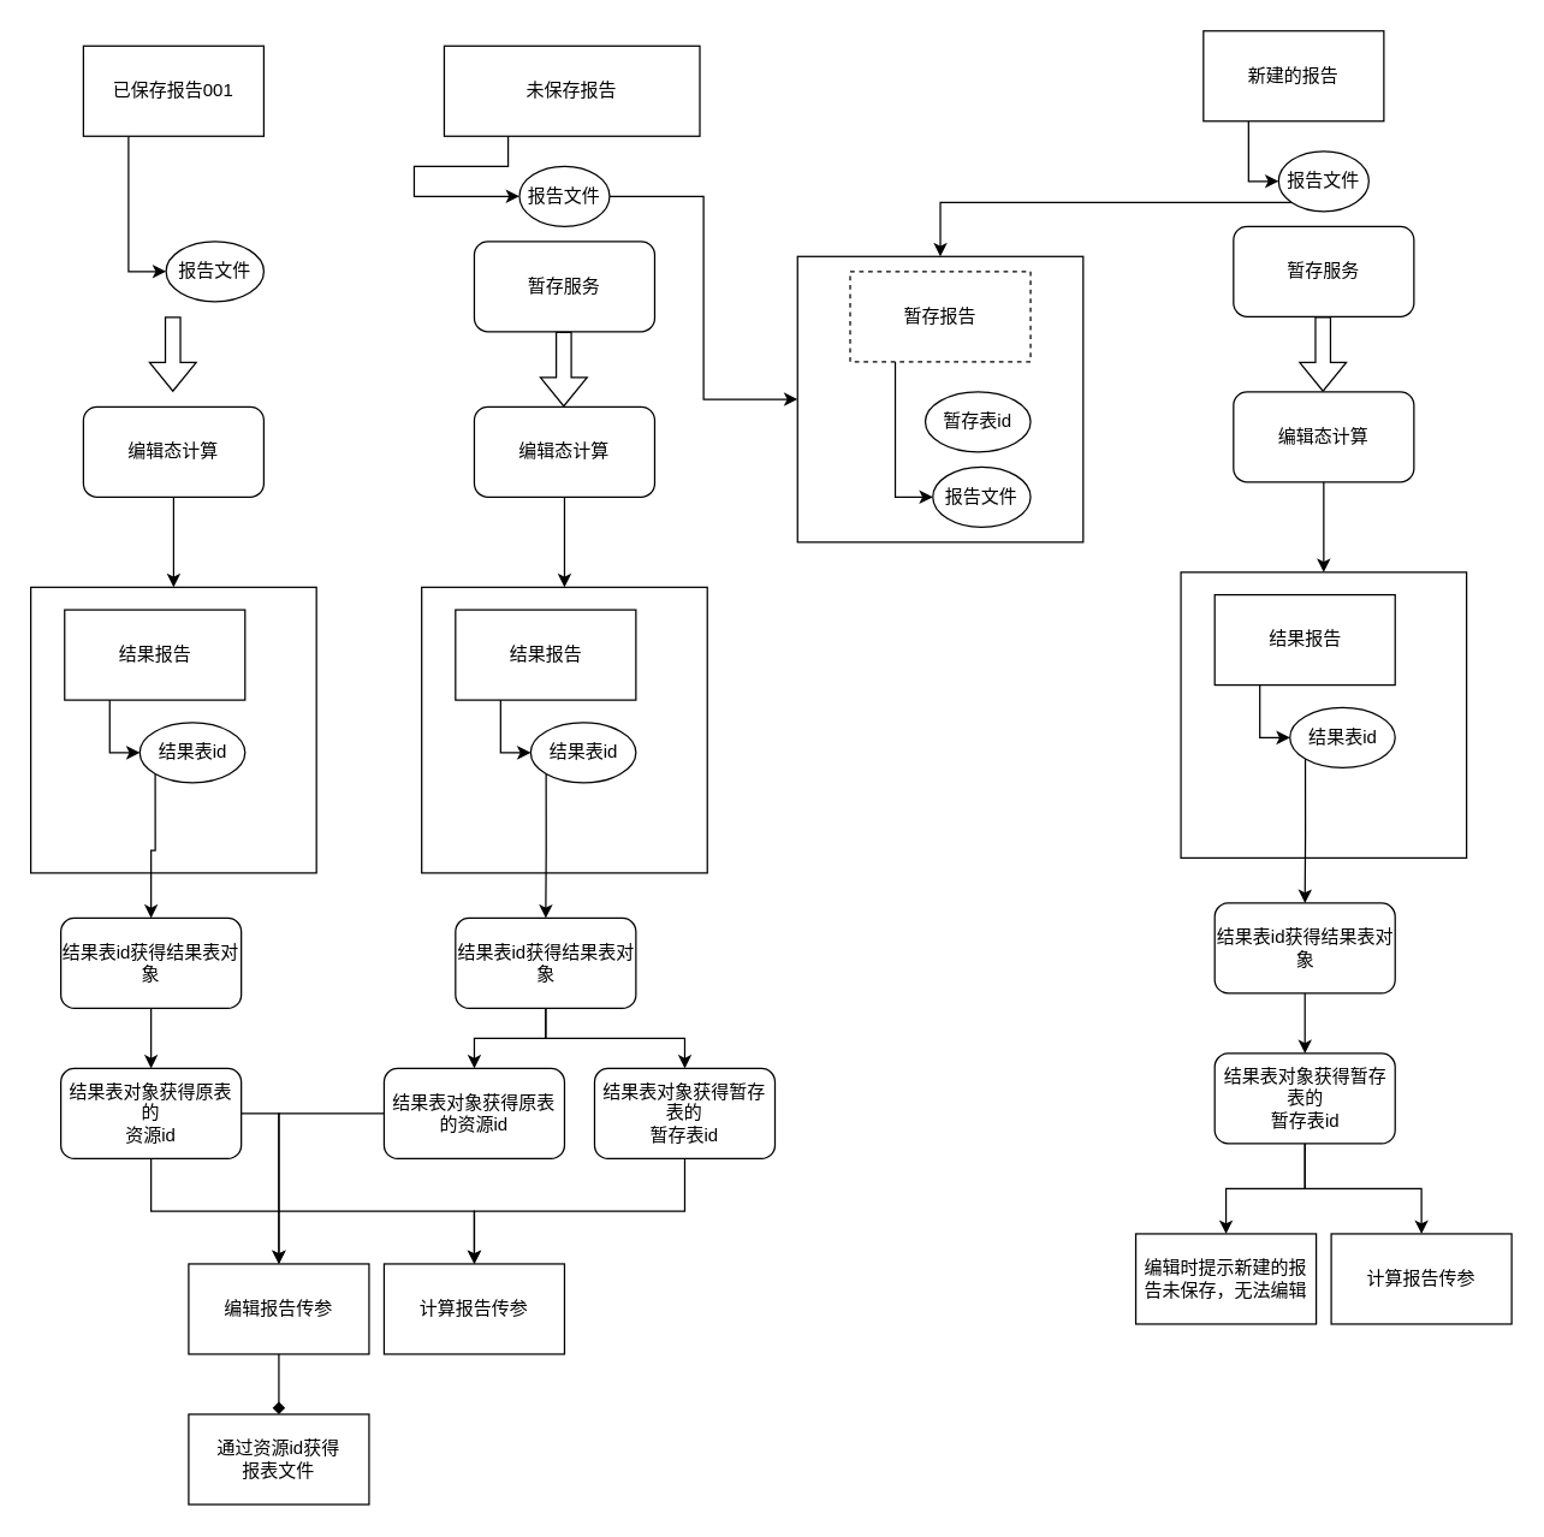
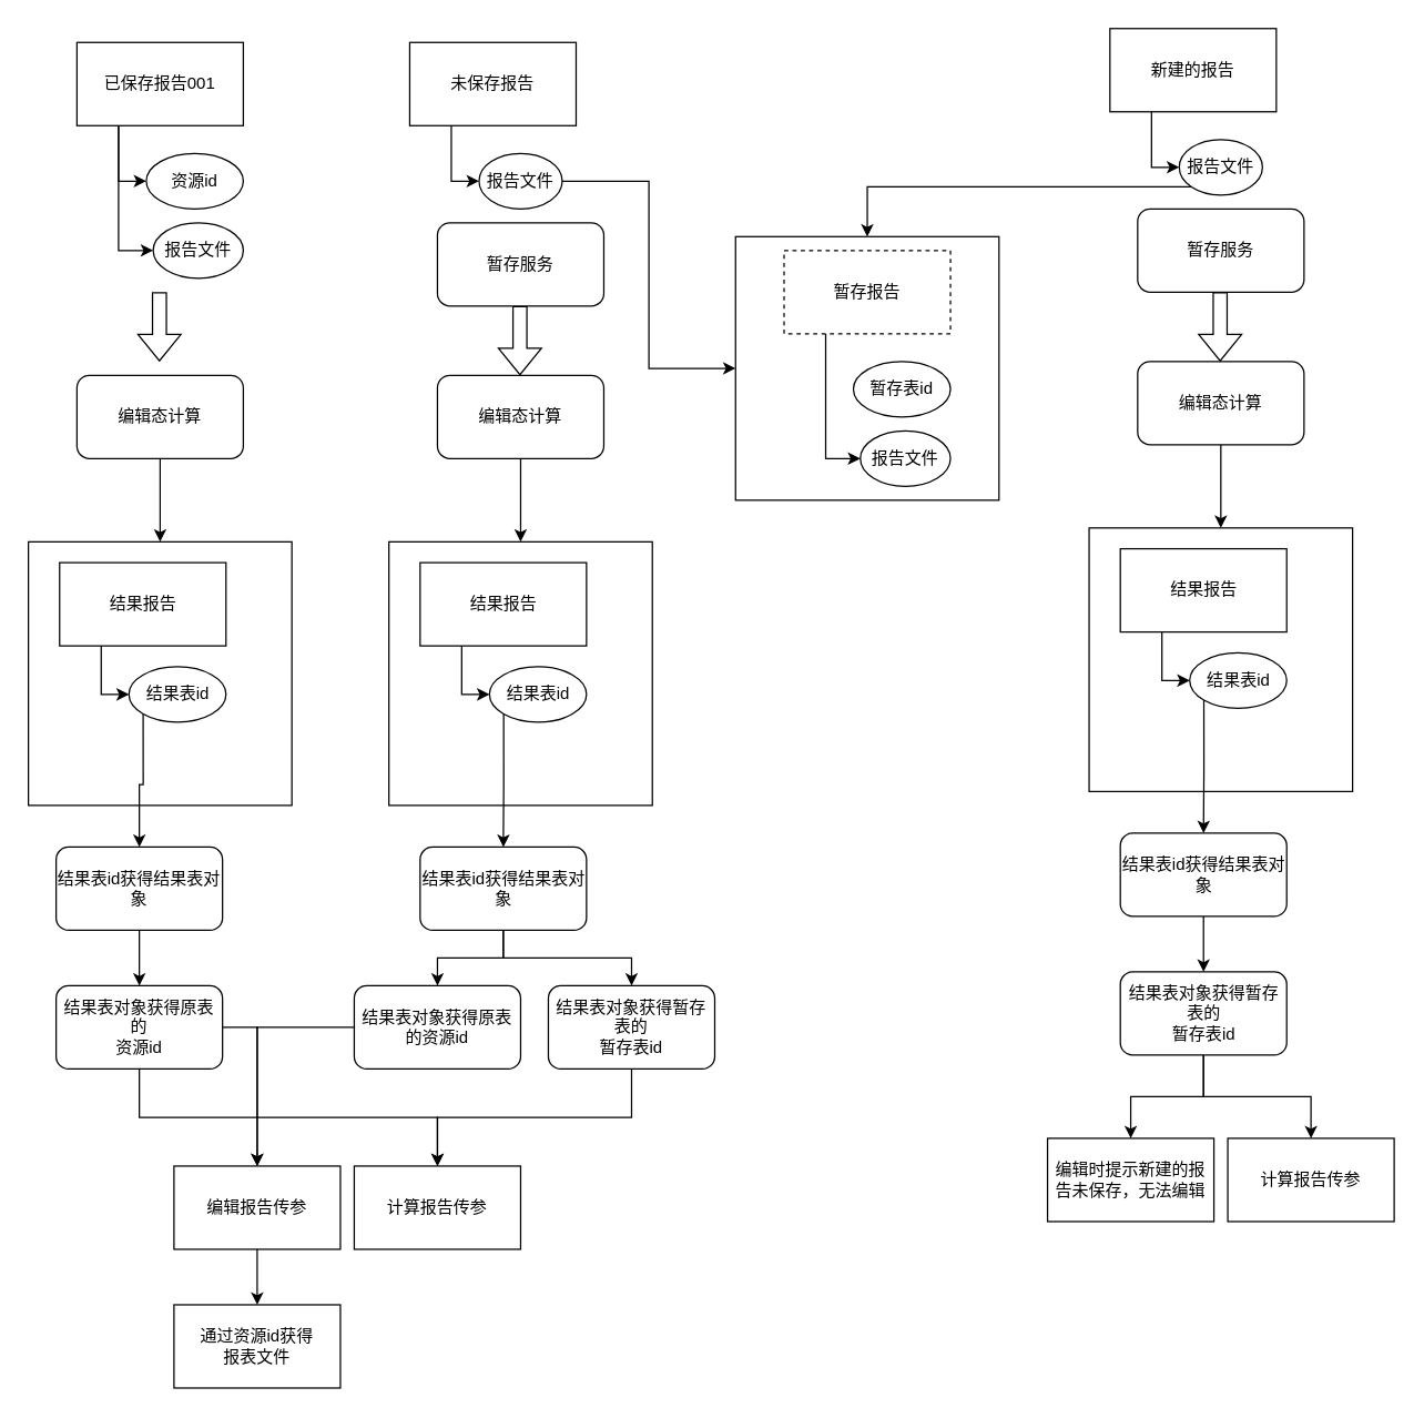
- <mxCell id="6" value="未保存报告" style="rounded=0;whiteSpace=wrap;html=1;" vertex="1" parent="1"><mxGeometry x="295" y="30" width="170" height="60" as="geometry" /></mxCell>
+ <mxCell id="6" value="未保存报告" style="rounded=0;whiteSpace=wrap;html=1;" vertex="1" parent="1"><mxGeometry x="295" y="30" width="120" height="60" as="geometry" /></mxCell>
+ <mxCell id="2" style="edgeStyle=orthogonalEdgeStyle;rounded=0;orthogonalLoop=1;jettySize=auto;html=1;exitX=0.25;exitY=1;exitDx=0;exitDy=0;entryX=0;entryY=0.5;entryDx=0;entryDy=0;" edge="1" parent="1" source="4" target="7"><mxGeometry relative="1" as="geometry" /></mxCell>
+ <mxCell id="7" value="资源id" style="ellipse;whiteSpace=wrap;html=1;" vertex="1" parent="1"><mxGeometry x="105" y="110" width="70" height="40" as="geometry" /></mxCell>
- <mxCell id="33" style="edgeStyle=orthogonalEdgeStyle;rounded=0;orthogonalLoop=1;jettySize=auto;html=1;exitX=0.5;exitY=1;exitDx=0;exitDy=0;entryX=0.5;entryY=0;entryDx=0;entryDy=0;endArrow=diamond;" edge="1" parent="1" source="34" target="46"><mxGeometry relative="1" as="geometry" /></mxCell>
+ <mxCell id="33" style="edgeStyle=orthogonalEdgeStyle;rounded=0;orthogonalLoop=1;jettySize=auto;html=1;exitX=0.5;exitY=1;exitDx=0;exitDy=0;entryX=0.5;entryY=0;entryDx=0;entryDy=0;" edge="1" parent="1" source="34" target="46"><mxGeometry relative="1" as="geometry" /></mxCell>
